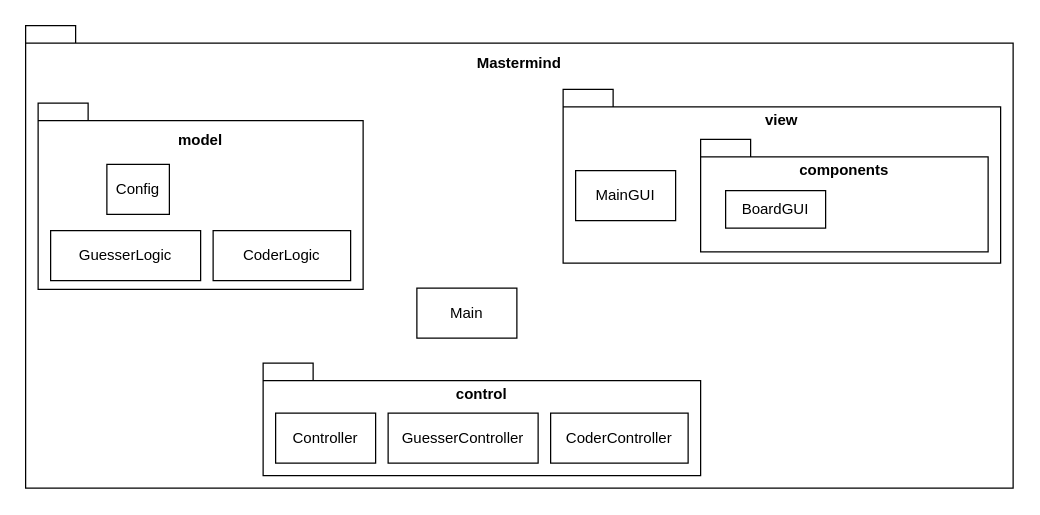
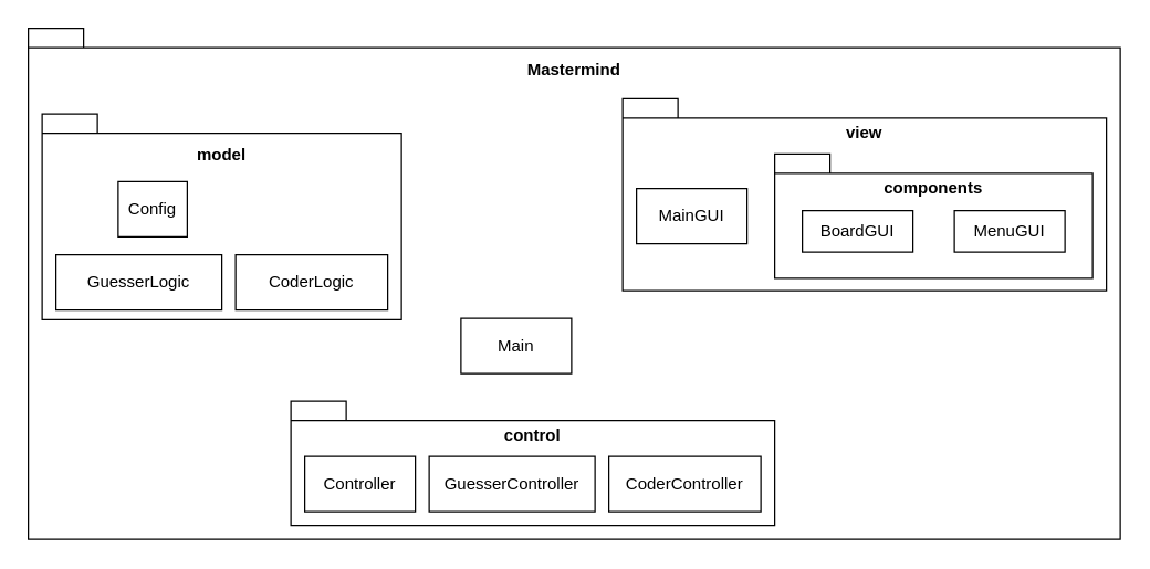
+ <mxCell id="10" value="MenuGUI" style="html=1;whiteSpace=wrap;" vertex="1" parent="1"><mxGeometry x="690" y="152" width="80" height="30" as="geometry" /></mxCell>
